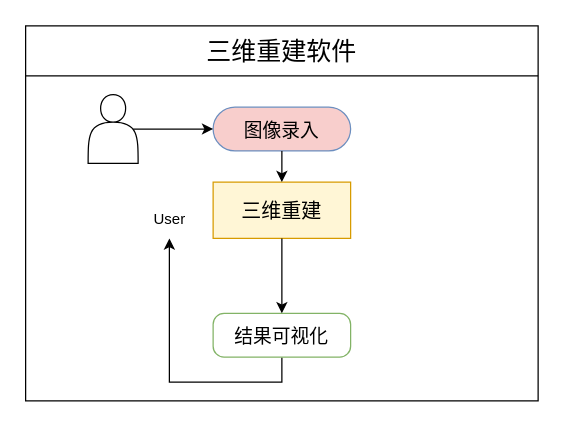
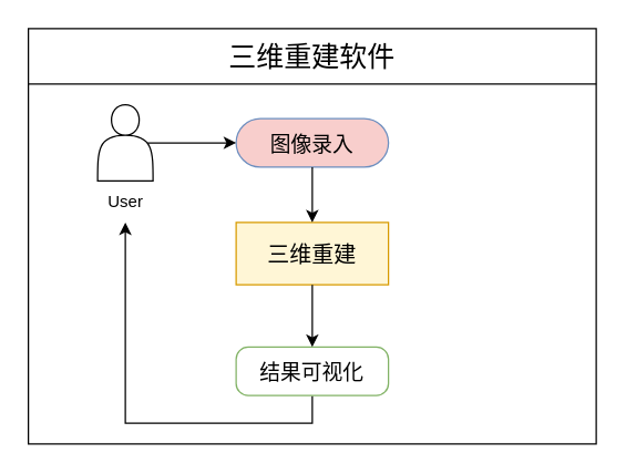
- <mxCell id="4" value="&lt;font face=&quot;Tahoma&quot; style=&quot;font-size: 16px;&quot;&gt;三维重建&lt;/font&gt;" style="rounded=1;whiteSpace=wrap;html=1;fillColor=light-dark(#fff6d6, #36210a);strokeColor=#d79b00;arcSize=0;" vertex="1" parent="2"><mxGeometry x="150" y="125" width="110" height="45" as="geometry" /></mxCell>
+ <mxCell id="4" value="&lt;font face=&quot;Tahoma&quot; style=&quot;font-size: 16px;&quot;&gt;三维重建&lt;/font&gt;" style="rounded=1;whiteSpace=wrap;html=1;fillColor=light-dark(#fff6d6, #36210a);strokeColor=#d79b00;arcSize=0;" vertex="1" parent="2"><mxGeometry x="150" y="140" width="110" height="45" as="geometry" /></mxCell>
- <mxCell id="11" value="User" style="text;html=1;align=center;verticalAlign=middle;resizable=0;points=[];autosize=1;strokeColor=none;fillColor=none;" vertex="1" parent="2"><mxGeometry x="90" y="140" width="50" height="30" as="geometry" /></mxCell>
+ <mxCell id="11" value="User" style="text;html=1;align=center;verticalAlign=middle;resizable=0;points=[];autosize=1;strokeColor=none;fillColor=none;" vertex="1" parent="2"><mxGeometry x="45" y="110" width="50" height="30" as="geometry" /></mxCell>
